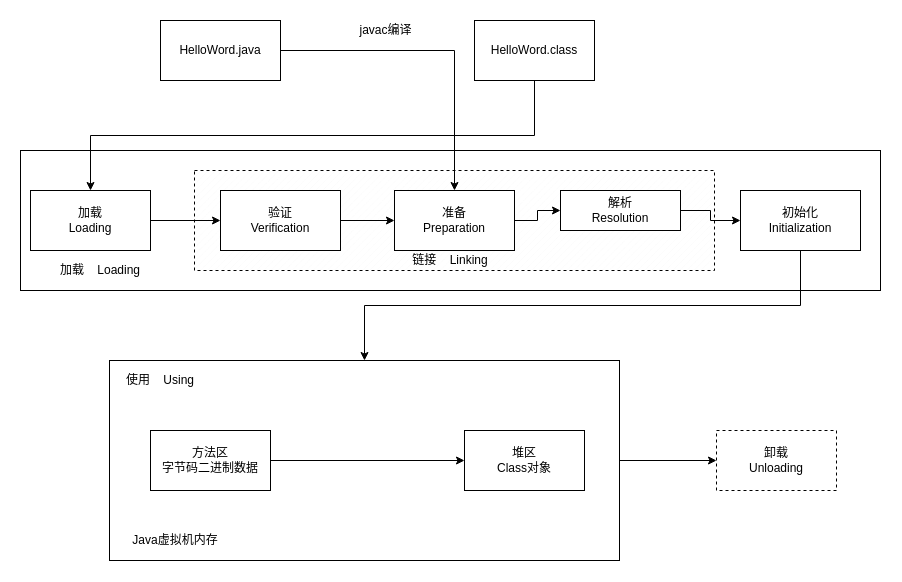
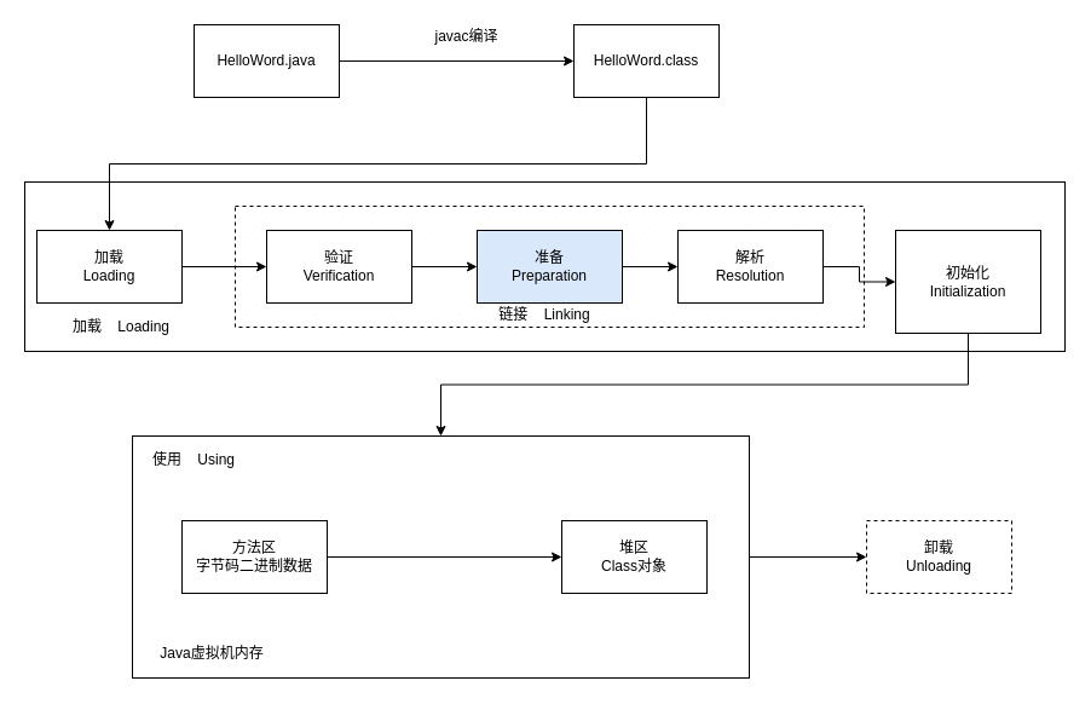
- <mxCell id="4" style="edgeStyle=orthogonalEdgeStyle;rounded=0;orthogonalLoop=1;jettySize=auto;html=1;exitX=1;exitY=0.5;exitDx=0;exitDy=0;" edge="1" parent="1" source="5" target="14"><mxGeometry relative="1" as="geometry" /></mxCell>
+ <mxCell id="4" style="edgeStyle=orthogonalEdgeStyle;rounded=0;orthogonalLoop=1;jettySize=auto;html=1;exitX=1;exitY=0.5;exitDx=0;exitDy=0;" edge="1" parent="1" source="5" target="7"><mxGeometry relative="1" as="geometry" /></mxCell>
- <mxCell id="16" value="解析&lt;br&gt;Resolution" style="rounded=0;whiteSpace=wrap;html=1;" vertex="1" parent="1"><mxGeometry x="560" y="190" width="120" height="40" as="geometry" /></mxCell>
+ <mxCell id="16" value="解析&lt;br&gt;Resolution" style="rounded=0;whiteSpace=wrap;html=1;" vertex="1" parent="1"><mxGeometry x="560" y="190" width="120" height="60" as="geometry" /></mxCell>
- <mxCell id="14" value="准备&lt;br&gt;Preparation" style="rounded=0;whiteSpace=wrap;html=1;" vertex="1" parent="1"><mxGeometry x="394" y="190" width="120" height="60" as="geometry" /></mxCell>
+ <mxCell id="14" value="准备&lt;br&gt;Preparation" style="rounded=0;whiteSpace=wrap;html=1;fillColor=#dae8fc;" vertex="1" parent="1"><mxGeometry x="394" y="190" width="120" height="60" as="geometry" /></mxCell>
- <mxCell id="18" value="初始化&lt;br&gt;Initialization" style="rounded=0;whiteSpace=wrap;html=1;" vertex="1" parent="1"><mxGeometry x="740" y="190" width="120" height="60" as="geometry" /></mxCell>
+ <mxCell id="18" value="初始化&lt;br&gt;Initialization" style="rounded=0;whiteSpace=wrap;html=1;" vertex="1" parent="1"><mxGeometry x="740" y="190" width="120" height="85" as="geometry" /></mxCell>
